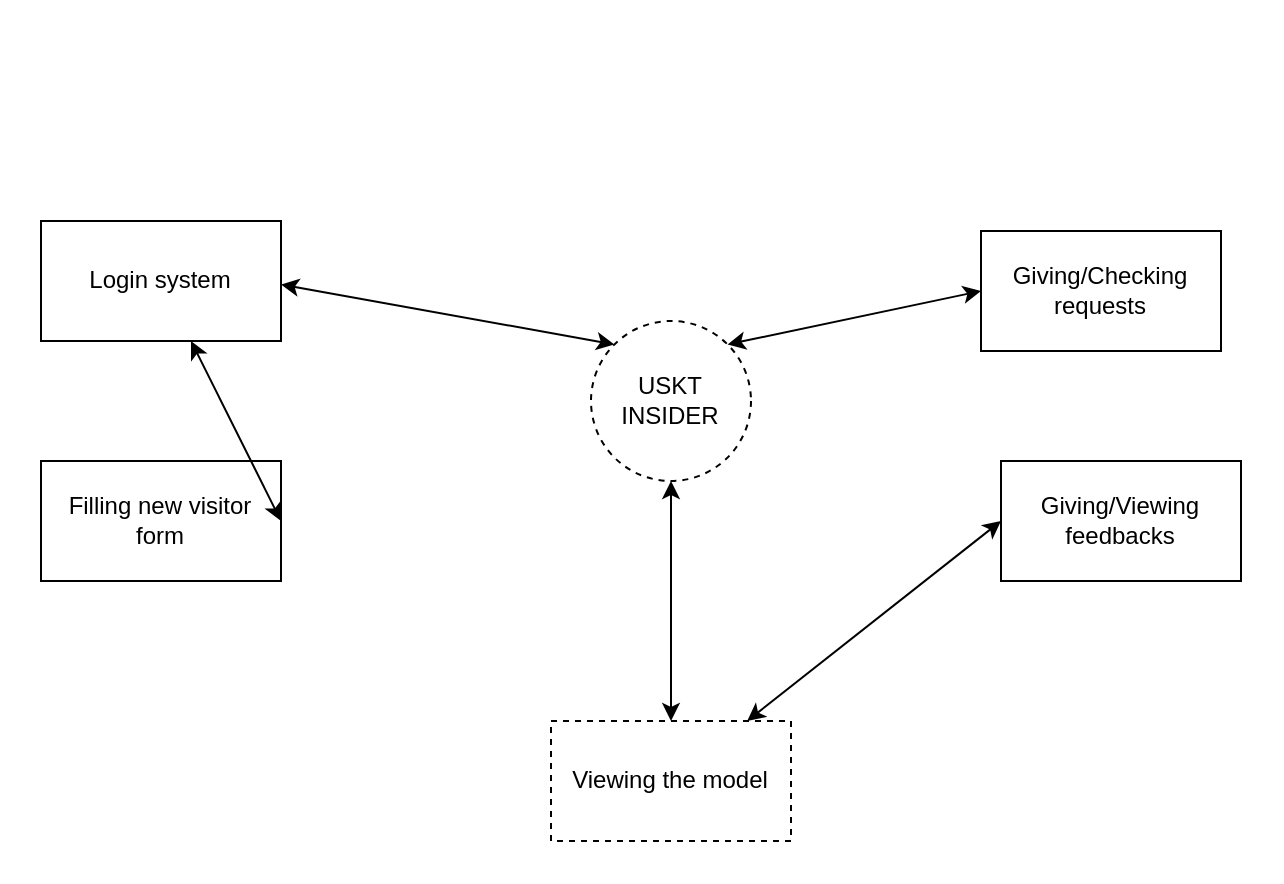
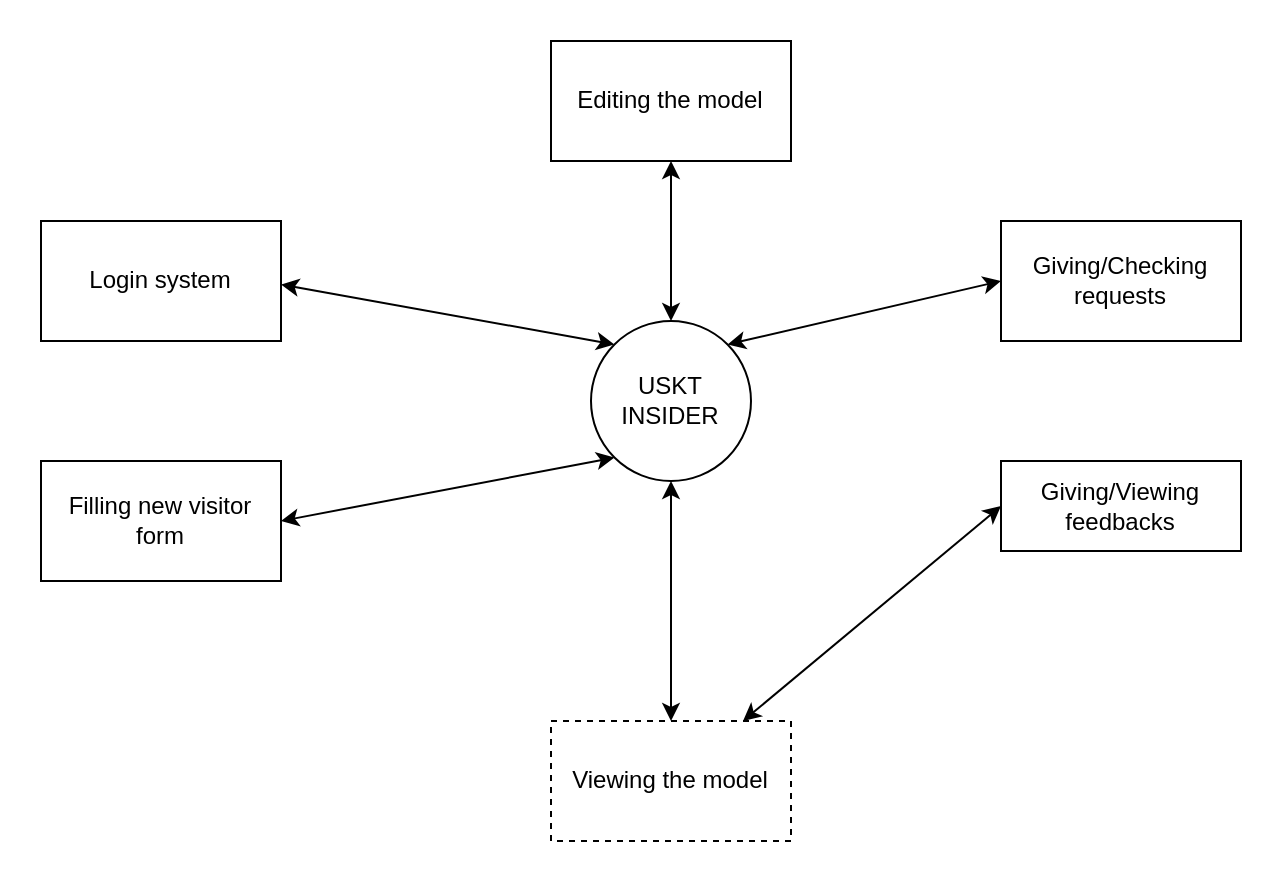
+ <mxCell id="8" value="Editing the model" style="rounded=0;whiteSpace=wrap;html=1;" vertex="1" parent="1"><mxGeometry x="275" y="20" width="120" height="60" as="geometry" /></mxCell>
+ <mxCell id="12" value="" style="endArrow=classic;startArrow=classic;html=1;rounded=0;entryX=0.5;entryY=0;entryDx=0;entryDy=0;exitX=0.5;exitY=1;exitDx=0;exitDy=0;" edge="1" parent="1" source="8" target="2"><mxGeometry width="50" height="50" relative="1" as="geometry"><mxPoint x="330" y="80" as="sourcePoint" /><mxPoint x="496.716" y="109.996" as="targetPoint" /></mxGeometry></mxCell>
- <mxCell id="5" value="Giving/Checking requests" style="rounded=0;whiteSpace=wrap;html=1;" vertex="1" parent="1"><mxGeometry x="490" y="115" width="120" height="60" as="geometry" /></mxCell>
+ <mxCell id="5" value="Giving/Checking requests" style="rounded=0;whiteSpace=wrap;html=1;" vertex="1" parent="1"><mxGeometry x="500" y="110" width="120" height="60" as="geometry" /></mxCell>
- <mxCell id="2" value="USKT INSIDER" style="ellipse;whiteSpace=wrap;html=1;aspect=fixed;dashed=1;" vertex="1" parent="1"><mxGeometry x="295" y="160" width="80" height="80" as="geometry" /></mxCell>
+ <mxCell id="2" value="USKT INSIDER" style="ellipse;whiteSpace=wrap;html=1;aspect=fixed;" vertex="1" parent="1"><mxGeometry x="295" y="160" width="80" height="80" as="geometry" /></mxCell>
- <mxCell id="9" value="" style="endArrow=classic;startArrow=classic;html=1;rounded=0;exitX=1;exitY=0.5;exitDx=0;exitDy=0;" edge="1" parent="1" source="4" target="3"><mxGeometry width="50" height="50" relative="1" as="geometry"><mxPoint x="220" y="310" as="sourcePoint" /><mxPoint x="270" y="260" as="targetPoint" /></mxGeometry></mxCell>
+ <mxCell id="9" value="" style="endArrow=classic;startArrow=classic;html=1;rounded=0;exitX=1;exitY=0.5;exitDx=0;exitDy=0;entryX=0;entryY=1;entryDx=0;entryDy=0;" edge="1" parent="1" source="4" target="2"><mxGeometry width="50" height="50" relative="1" as="geometry"><mxPoint x="220" y="310" as="sourcePoint" /><mxPoint x="270" y="260" as="targetPoint" /></mxGeometry></mxCell>
- <mxCell id="6" value="Giving/Viewing feedbacks" style="rounded=0;whiteSpace=wrap;html=1;" vertex="1" parent="1"><mxGeometry x="500" y="230" width="120" height="60" as="geometry" /></mxCell>
+ <mxCell id="6" value="Giving/Viewing feedbacks" style="rounded=0;whiteSpace=wrap;html=1;" vertex="1" parent="1"><mxGeometry x="500" y="230" width="120" height="45" as="geometry" /></mxCell>
